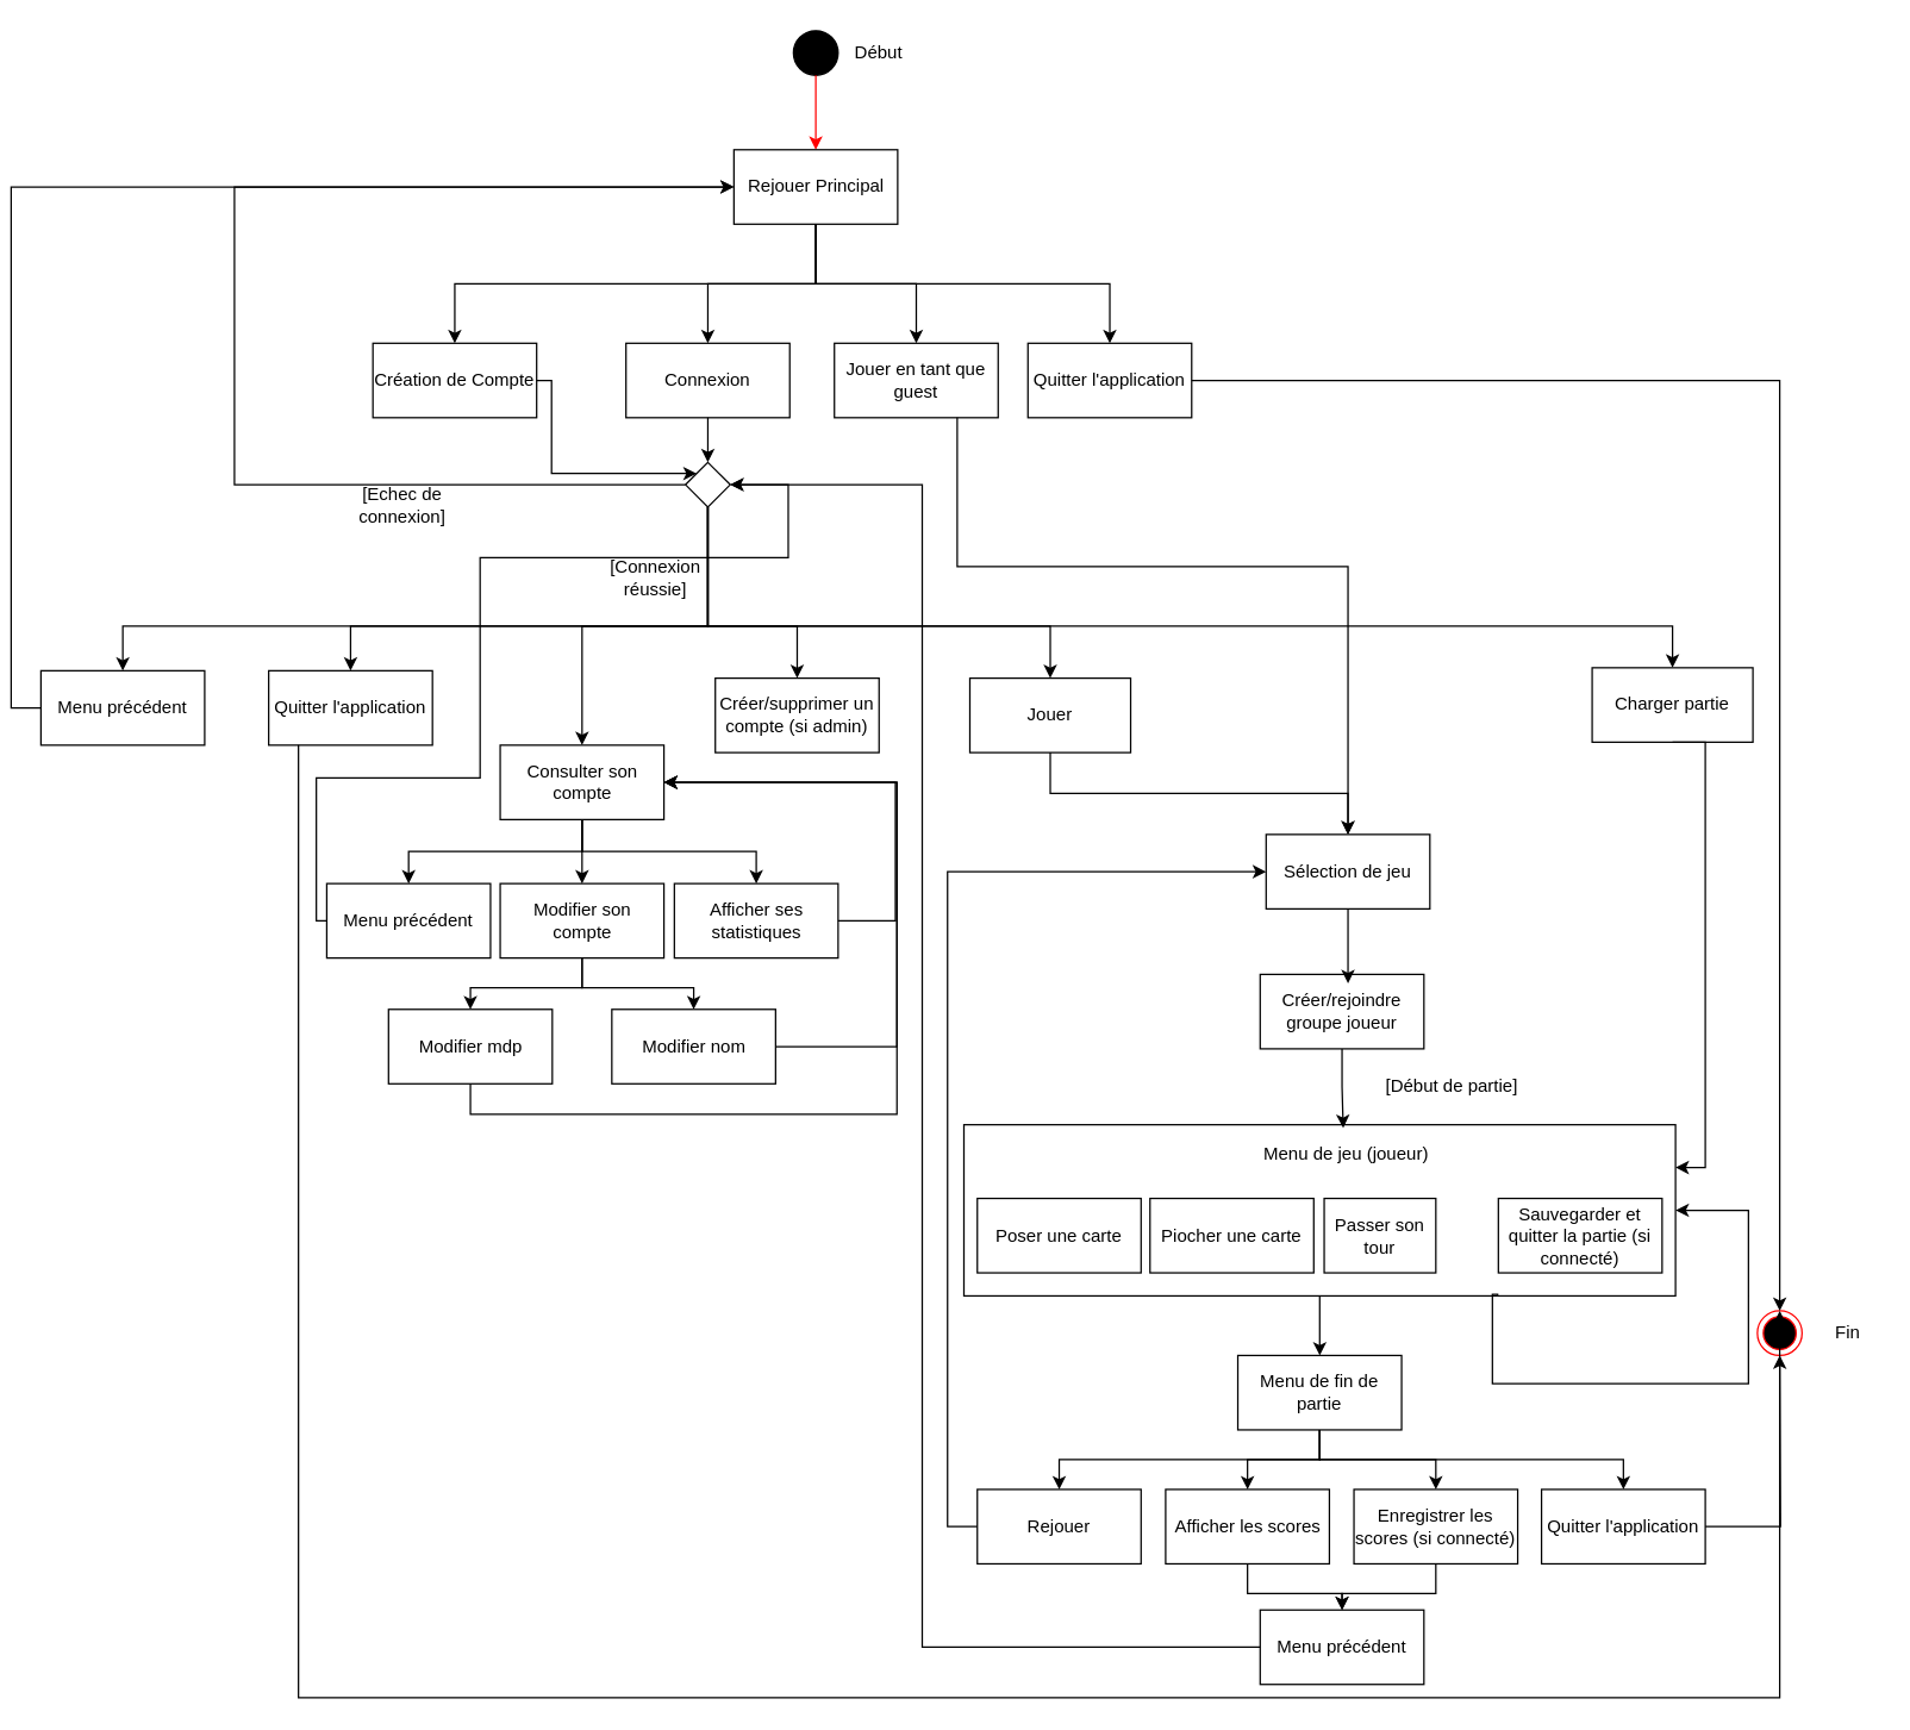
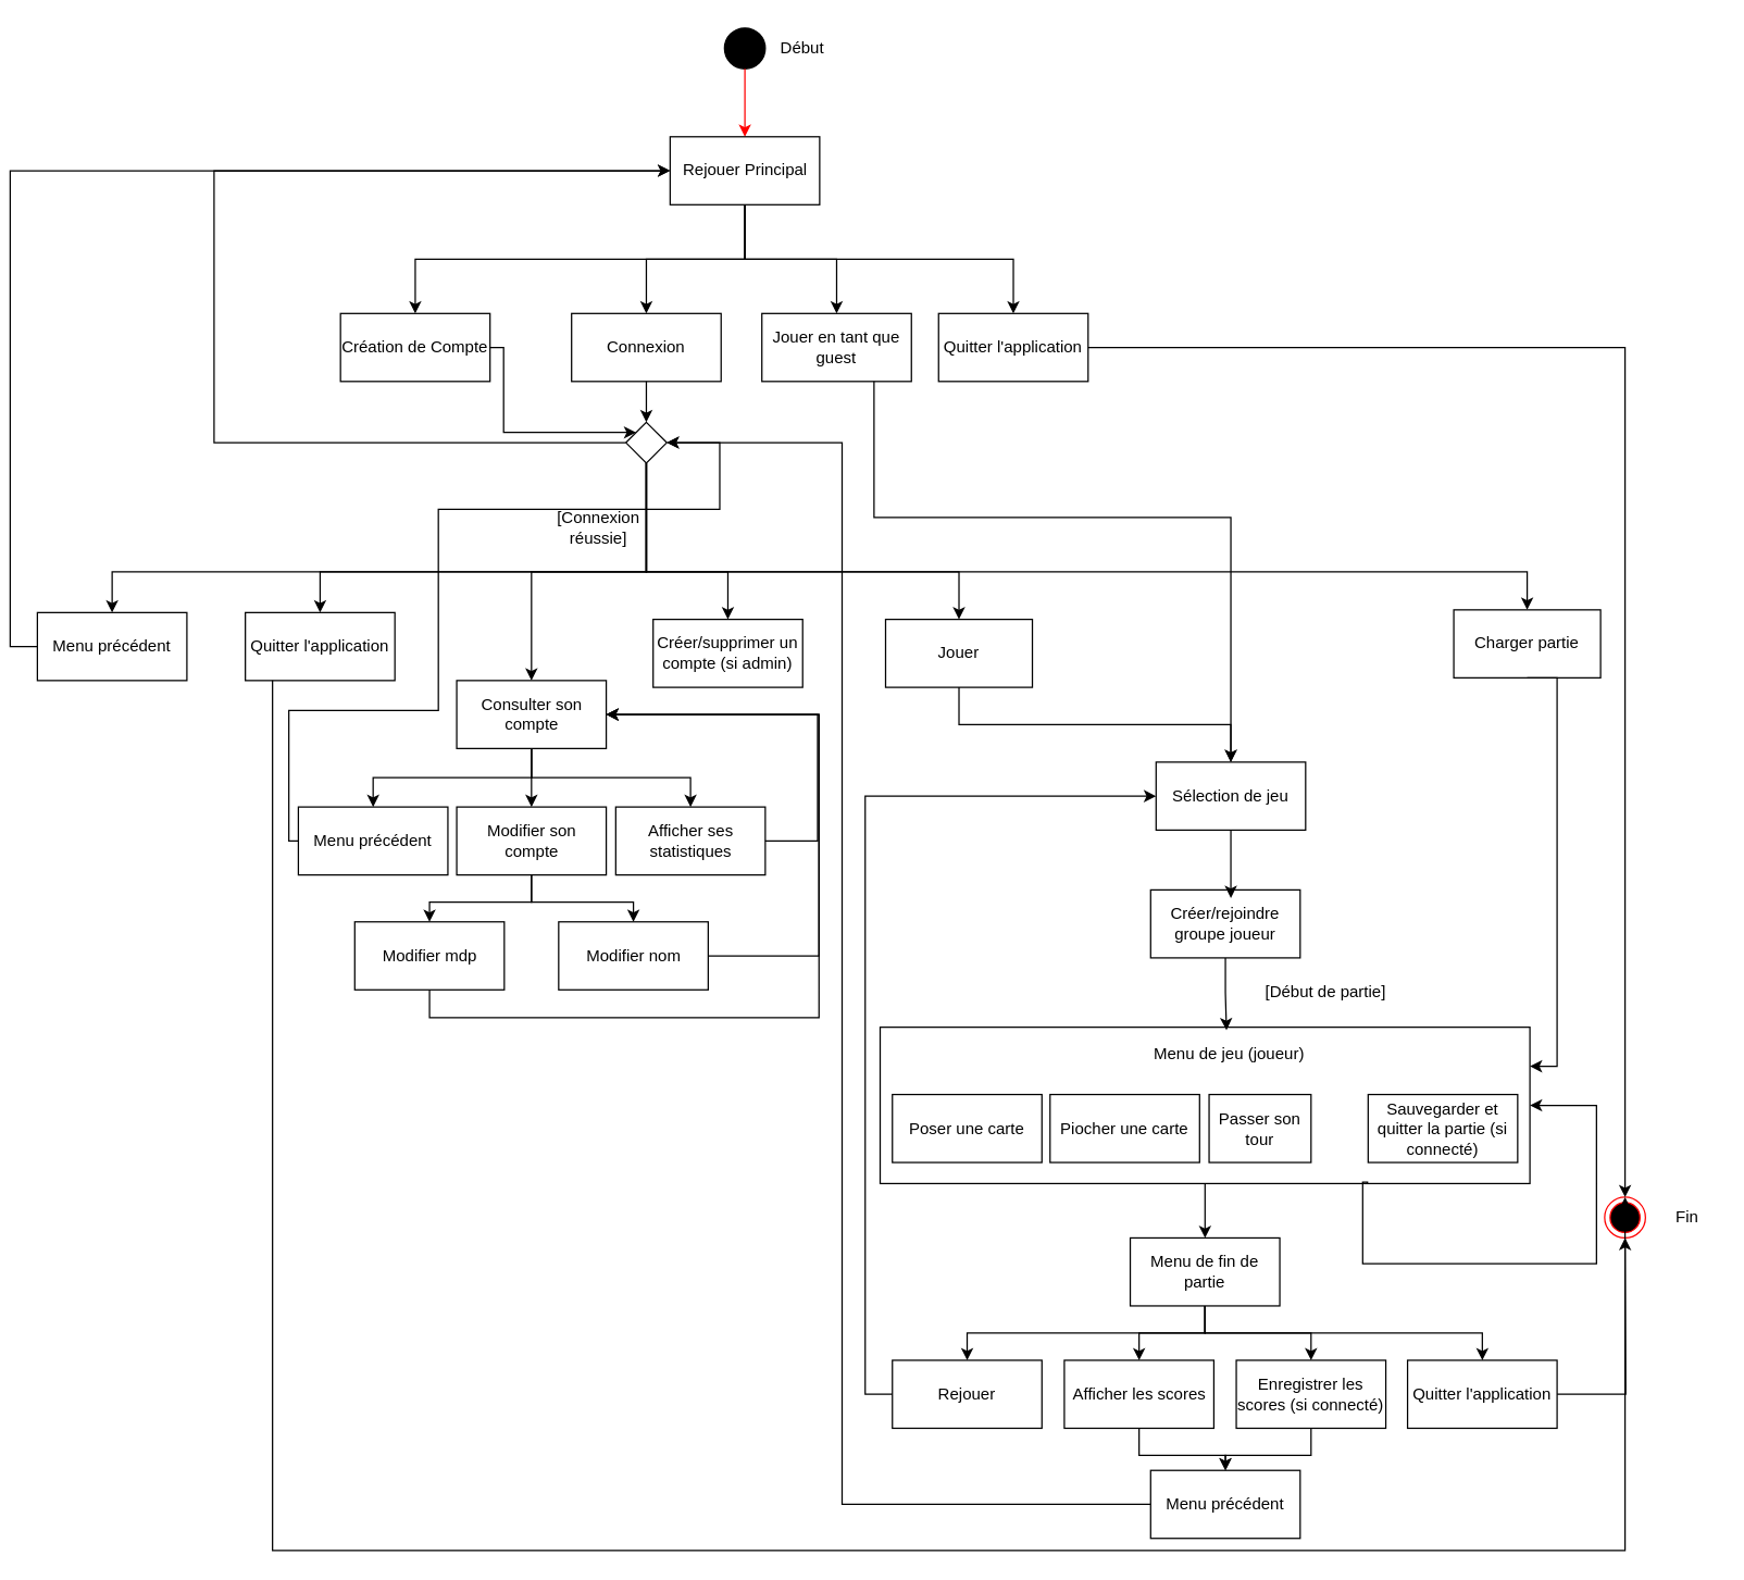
- <mxCell id="21" value="[Echec de connexion]" style="text;html=1;strokeColor=none;fillColor=none;align=center;verticalAlign=middle;whiteSpace=wrap;rounded=0;" parent="1" vertex="1"><mxGeometry x="243" y="329" width="40" height="20" as="geometry" /></mxCell>
